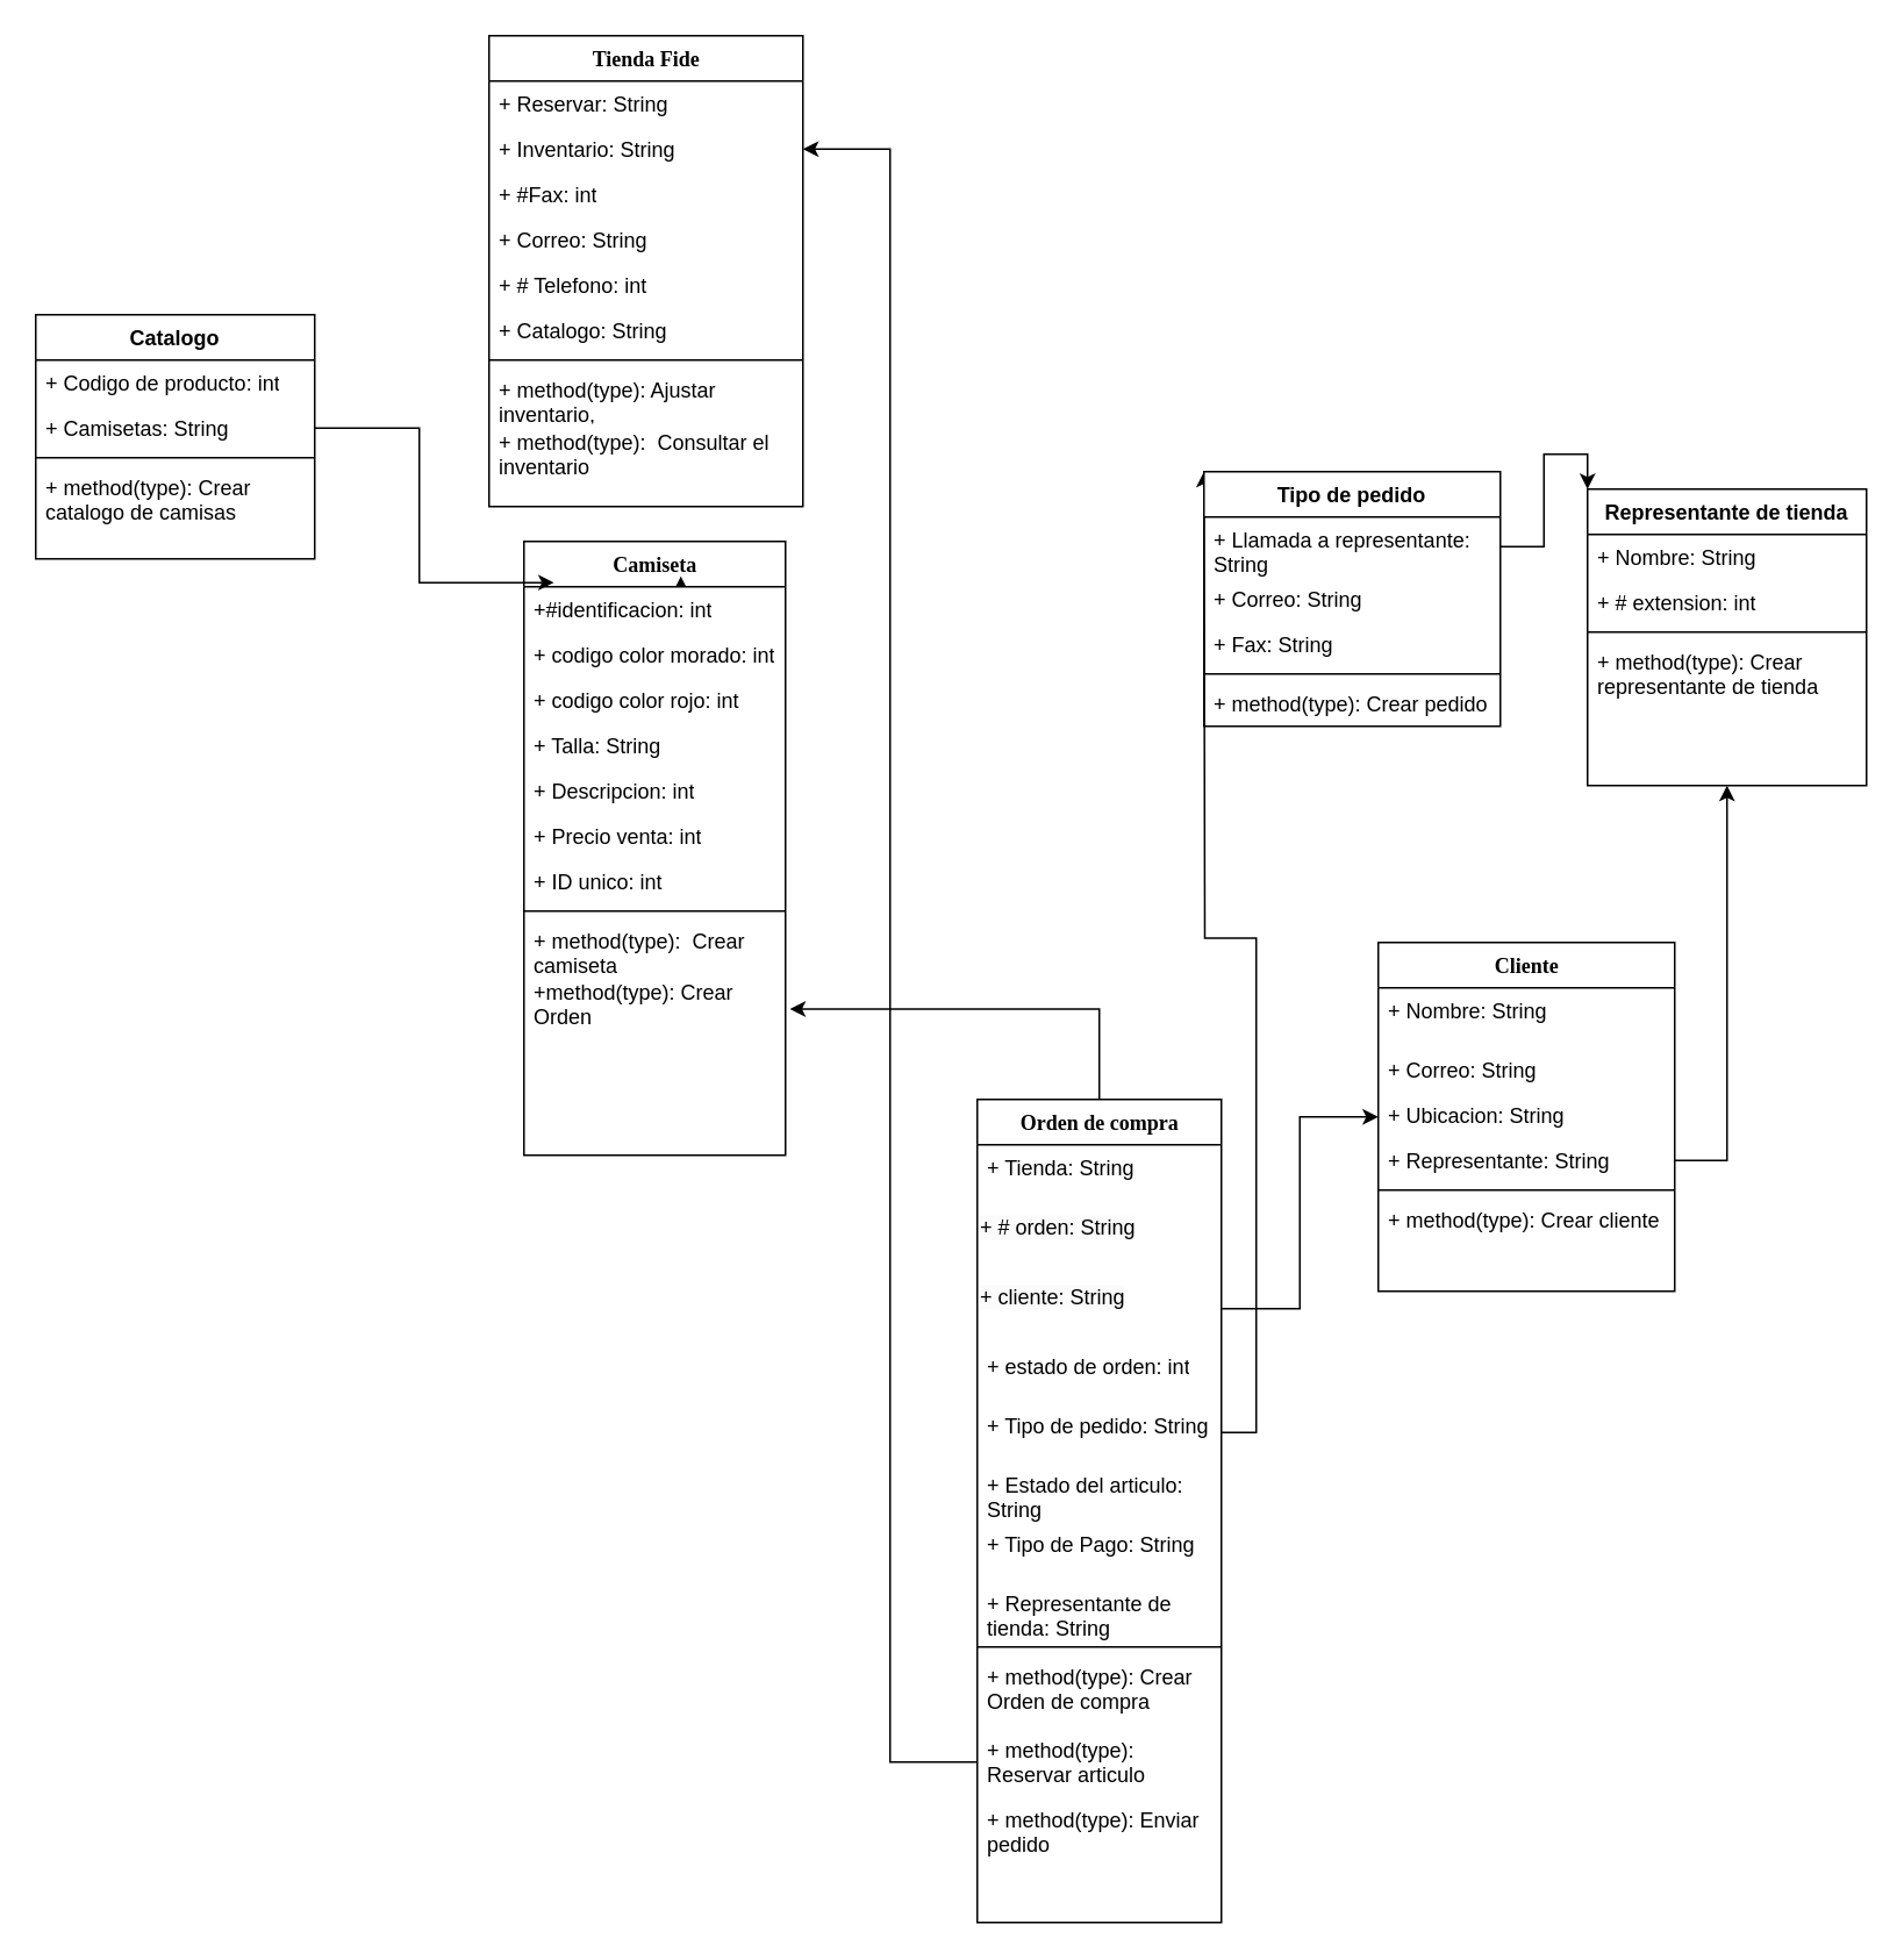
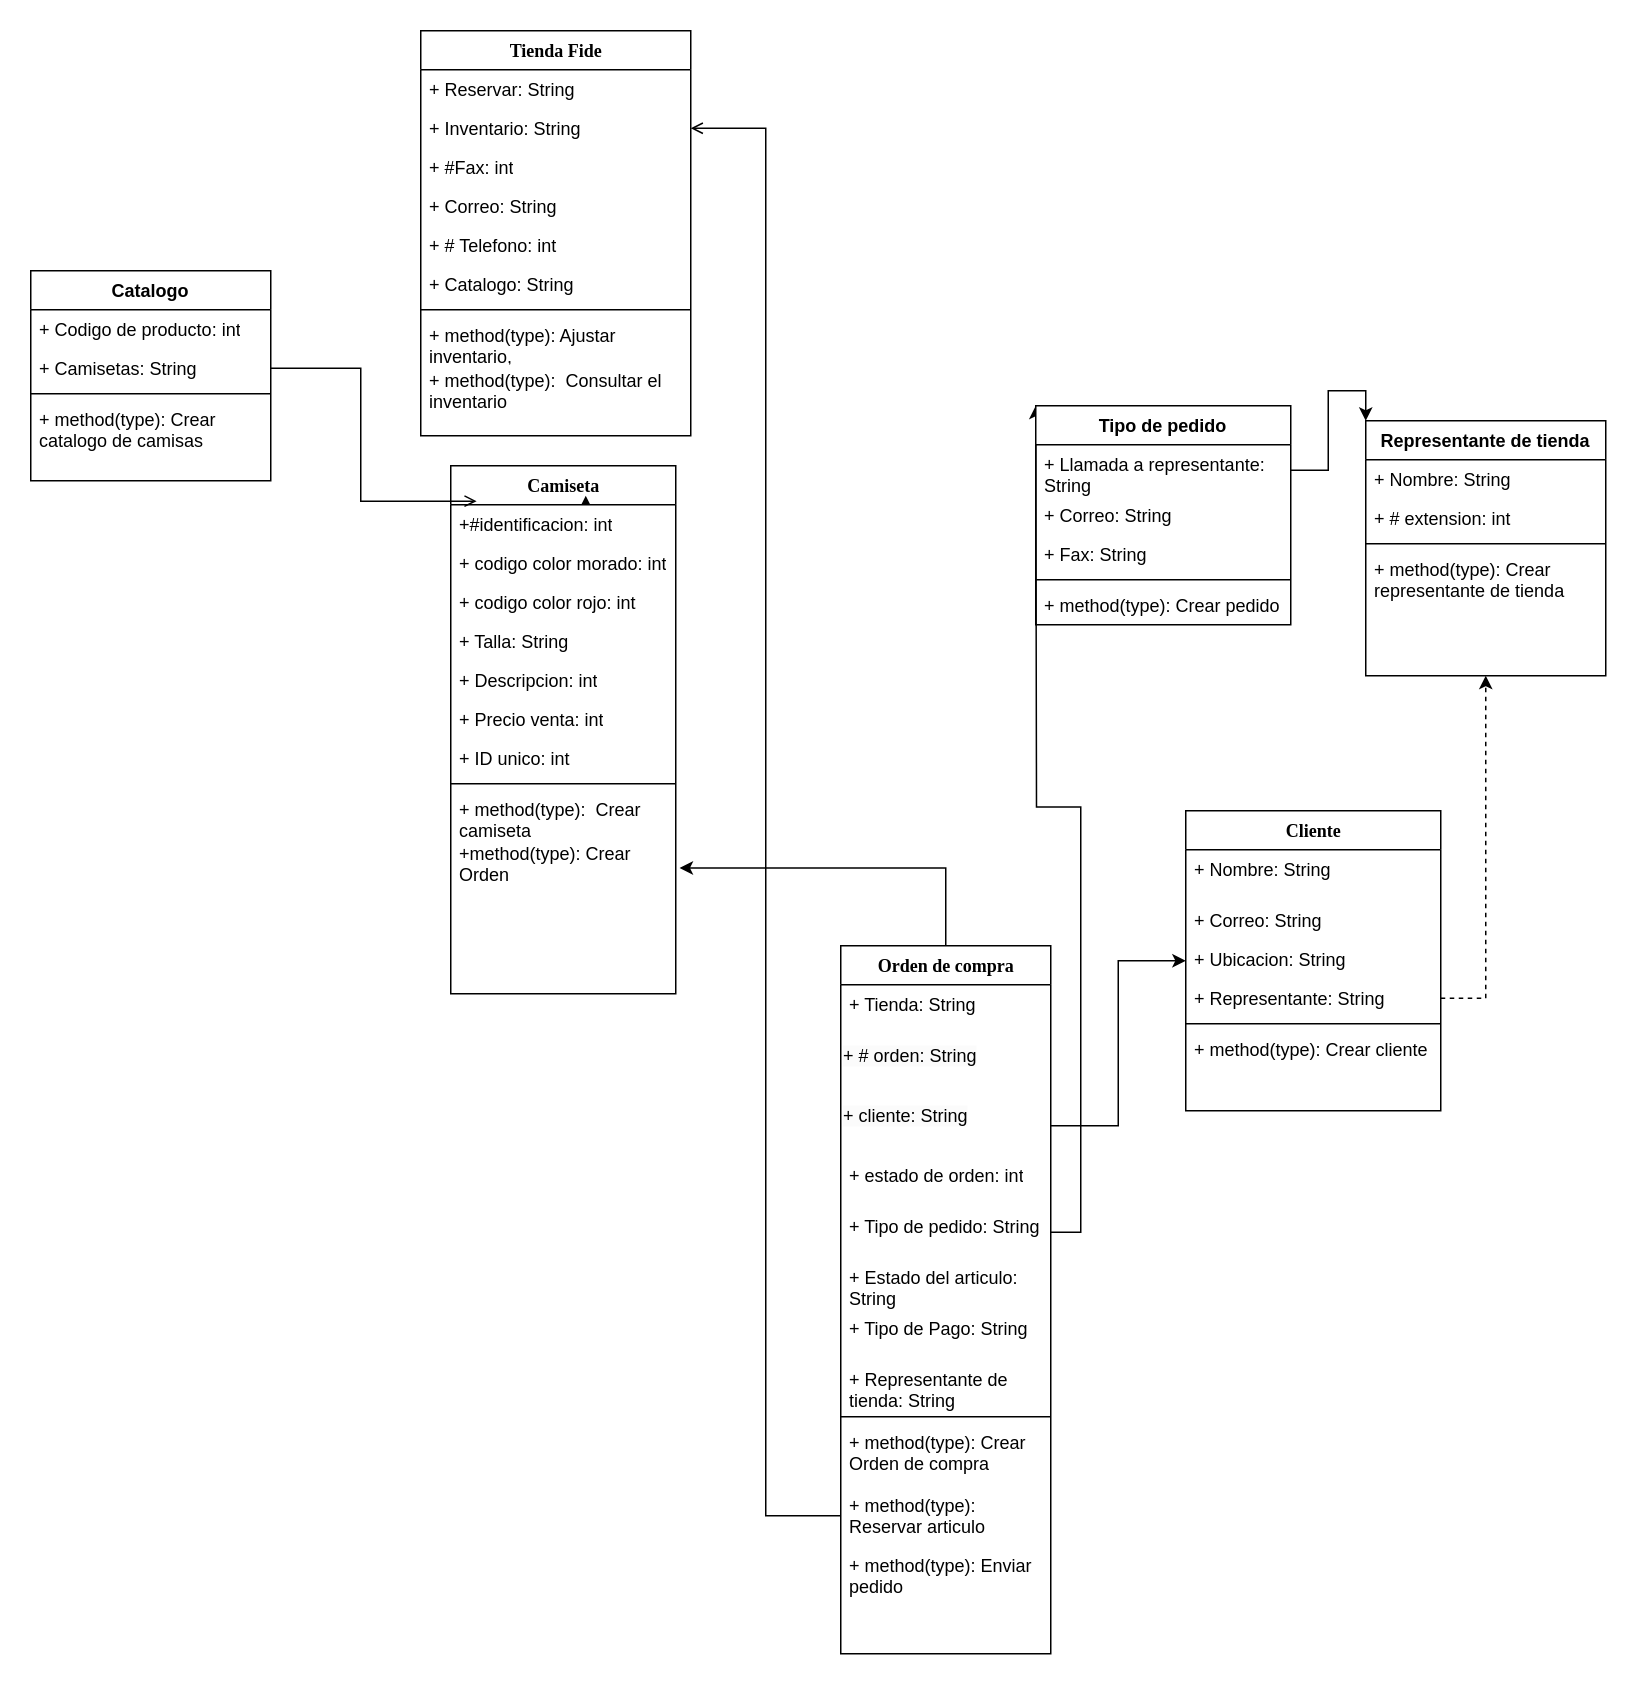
- <mxCell id="63" style="edgeStyle=orthogonalEdgeStyle;rounded=0;orthogonalLoop=1;jettySize=auto;html=1;entryX=1;entryY=0.5;entryDx=0;entryDy=0;" edge="1" parent="1" source="32" target="11"><mxGeometry relative="1" as="geometry" /></mxCell>
+ <mxCell id="63" style="edgeStyle=orthogonalEdgeStyle;rounded=0;orthogonalLoop=1;jettySize=auto;html=1;entryX=1;entryY=0.5;entryDx=0;entryDy=0;endArrow=open;" edge="1" parent="1" source="32" target="11"><mxGeometry relative="1" as="geometry" /></mxCell>
- <mxCell id="54" style="edgeStyle=orthogonalEdgeStyle;rounded=0;orthogonalLoop=1;jettySize=auto;html=1;exitX=1;exitY=0.5;exitDx=0;exitDy=0;entryX=0.115;entryY=-0.092;entryDx=0;entryDy=0;entryPerimeter=0;" edge="1" parent="1" source="51" target="35"><mxGeometry relative="1" as="geometry"><mxPoint x="290" y="300" as="targetPoint" /></mxGeometry></mxCell>
+ <mxCell id="54" style="edgeStyle=orthogonalEdgeStyle;rounded=0;orthogonalLoop=1;jettySize=auto;html=1;exitX=1;exitY=0.5;exitDx=0;exitDy=0;entryX=0.115;entryY=-0.092;entryDx=0;entryDy=0;entryPerimeter=0;endArrow=open;" edge="1" parent="1" source="51" target="35"><mxGeometry relative="1" as="geometry"><mxPoint x="290" y="300" as="targetPoint" /></mxGeometry></mxCell>
- <mxCell id="65" style="edgeStyle=orthogonalEdgeStyle;rounded=0;orthogonalLoop=1;jettySize=auto;html=1;exitX=1;exitY=0.5;exitDx=0;exitDy=0;" edge="1" parent="1" source="6" target="44"><mxGeometry relative="1" as="geometry" /></mxCell>
+ <mxCell id="65" style="edgeStyle=orthogonalEdgeStyle;rounded=0;orthogonalLoop=1;jettySize=auto;html=1;exitX=1;exitY=0.5;exitDx=0;exitDy=0;dashed=1;" edge="1" parent="1" source="6" target="44"><mxGeometry relative="1" as="geometry" /></mxCell>
